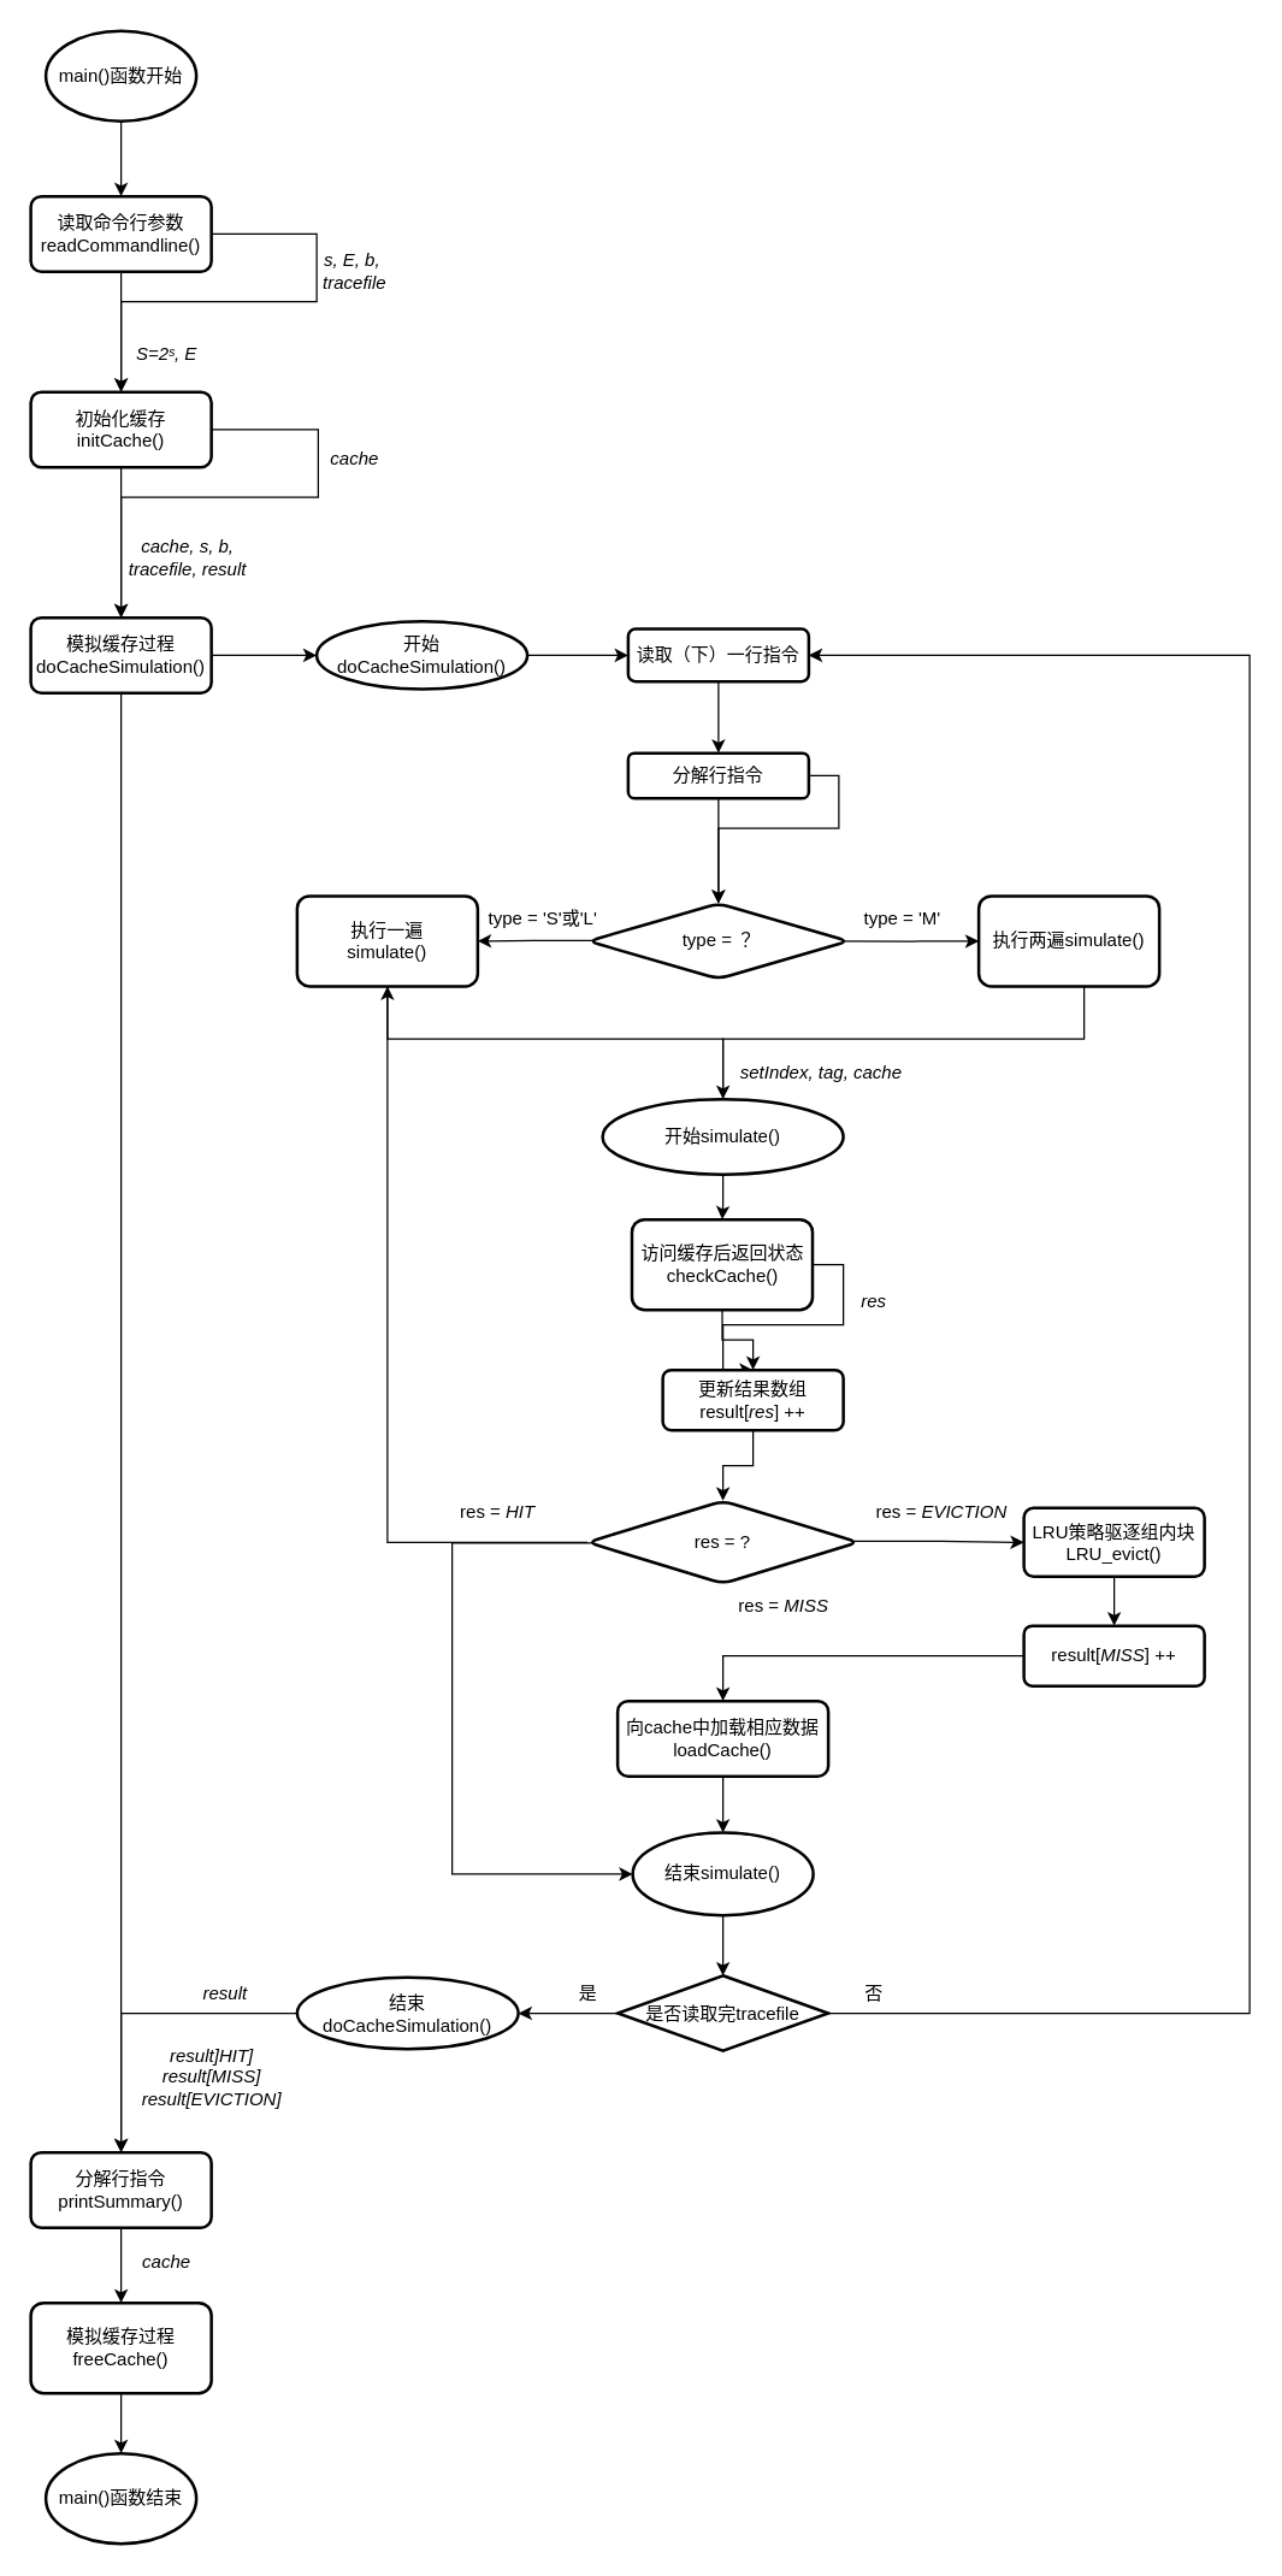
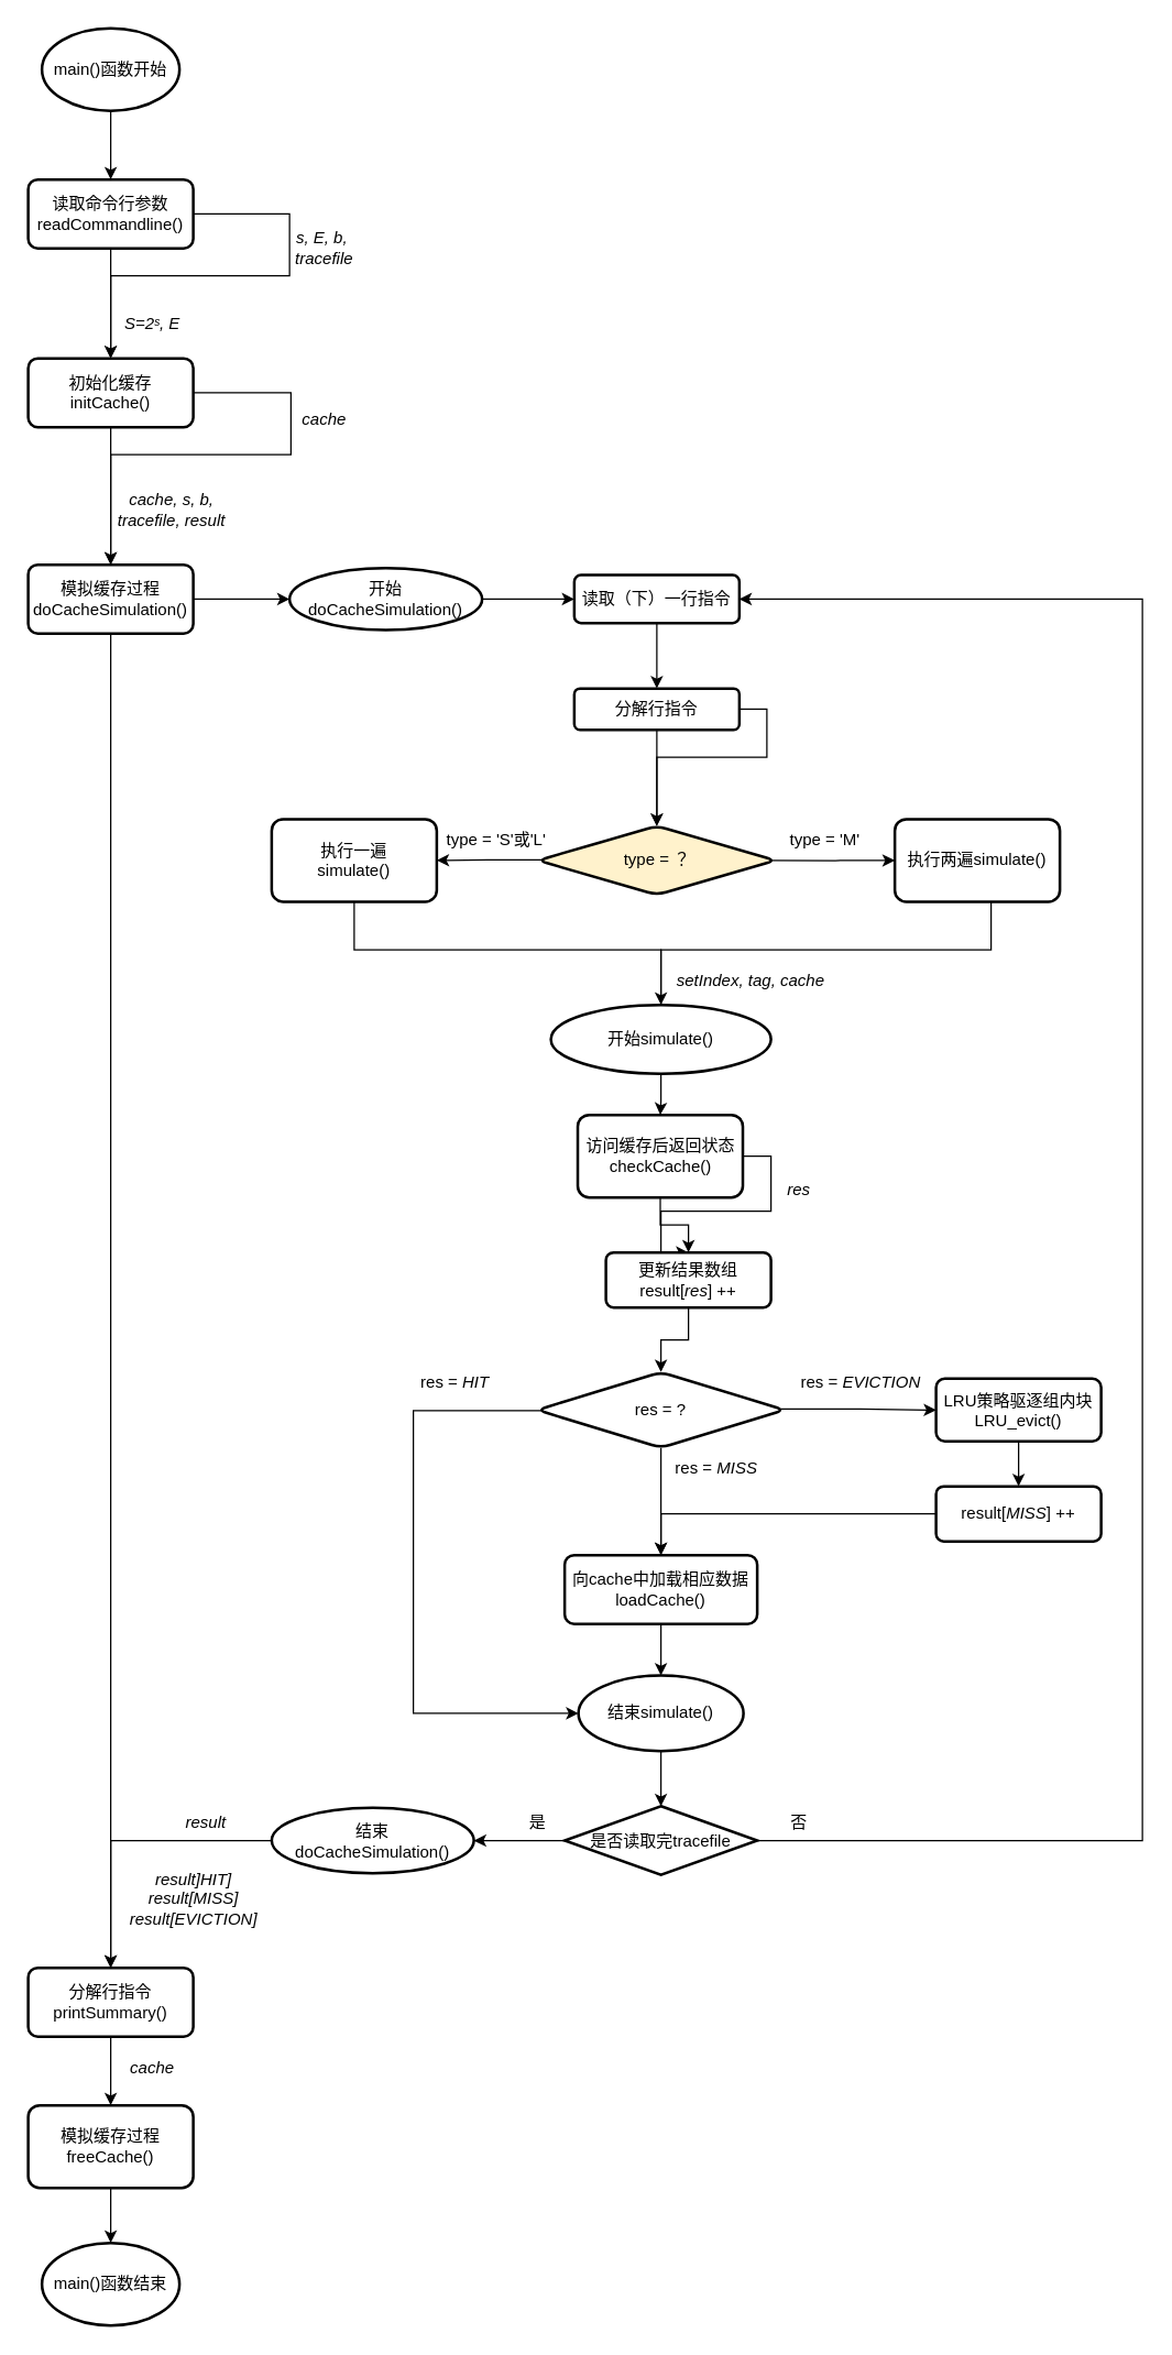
- <mxCell id="27" value="type = ？" style="rhombus;whiteSpace=wrap;html=1;rounded=1;arcSize=14;strokeWidth=2;" parent="1" vertex="1"><mxGeometry x="390.5" y="600" width="173" height="50" as="geometry" /></mxCell>
+ <mxCell id="27" value="type = ？" style="rhombus;whiteSpace=wrap;html=1;rounded=1;arcSize=14;strokeWidth=2;fillColor=#fff2cc;" parent="1" vertex="1"><mxGeometry x="390.5" y="600" width="173" height="50" as="geometry" /></mxCell>
- <mxCell id="42" value="" style="edgeStyle=orthogonalEdgeStyle;rounded=0;orthogonalLoop=1;jettySize=auto;html=1;" parent="1" source="45" target="29" edge="1"><mxGeometry relative="1" as="geometry" /></mxCell>
+ <mxCell id="42" value="" style="edgeStyle=orthogonalEdgeStyle;rounded=0;orthogonalLoop=1;jettySize=auto;html=1;" parent="1" source="45" target="48" edge="1"><mxGeometry relative="1" as="geometry" /></mxCell>
